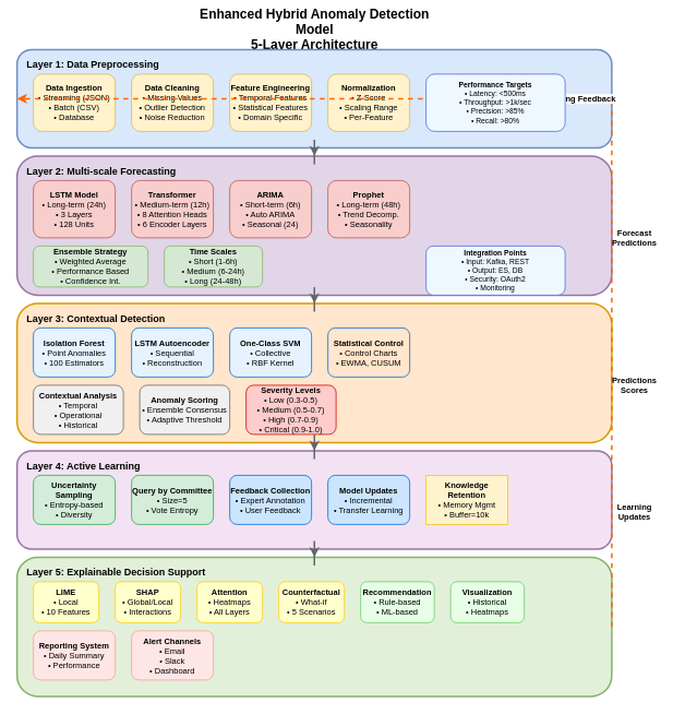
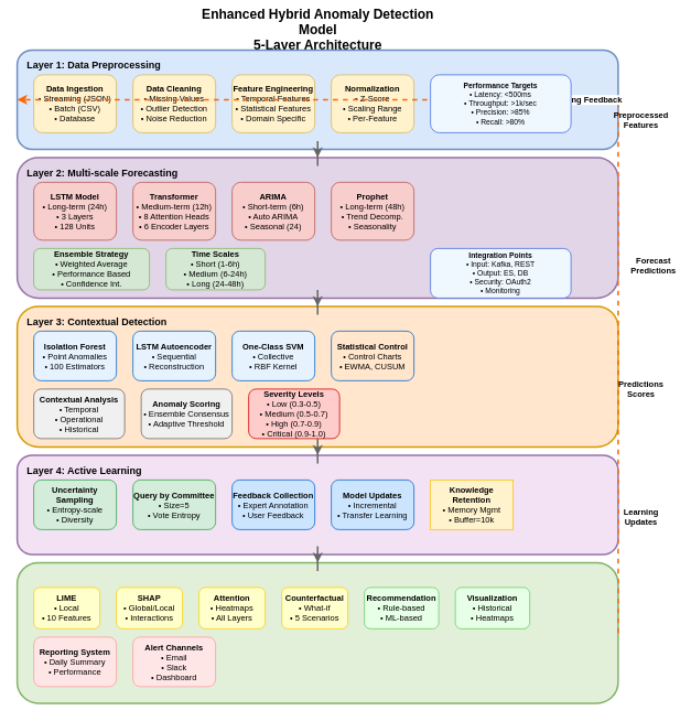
+ <mxCell id="48" value="&lt;b&gt;Preprocessed&lt;br&gt;Features&lt;/b&gt;" style="text;html=1;strokeColor=none;fillColor=none;align=center;verticalAlign=middle;whiteSpace=wrap;rounded=0;fontSize=10;" vertex="1" parent="1"><mxGeometry x="750" y="130" width="50" height="30" as="geometry" /></mxCell>
- <mxCell id="49" value="&lt;b&gt;Forecast&lt;br&gt;Predictions&lt;/b&gt;" style="text;html=1;strokeColor=none;fillColor=none;align=center;verticalAlign=middle;whiteSpace=wrap;rounded=0;fontSize=10;" vertex="1" parent="1"><mxGeometry x="750" y="275" width="50" height="30" as="geometry" /></mxCell>
+ <mxCell id="49" value="&lt;b&gt;Forecast&lt;br&gt;Predictions&lt;/b&gt;" style="text;html=1;strokeColor=none;fillColor=none;align=center;verticalAlign=middle;whiteSpace=wrap;rounded=0;fontSize=10;" vertex="1" parent="1"><mxGeometry x="765" y="305" width="50" height="30" as="geometry" /></mxCell>
- <mxCell id="28" value="&lt;b&gt;Uncertainty Sampling&lt;/b&gt;&lt;br&gt;• Entropy-based&lt;br&gt;• Diversity" style="rounded=1;whiteSpace=wrap;html=1;fillColor=#d4edda;strokeColor=#28a745;fontSize=10;" vertex="1" parent="1"><mxGeometry x="40" y="580" width="100" height="60" as="geometry" /></mxCell>
+ <mxCell id="28" value="&lt;b&gt;Uncertainty Sampling&lt;/b&gt;&lt;br&gt;• Entropy-scale&lt;br&gt;• Diversity" style="rounded=1;whiteSpace=wrap;html=1;fillColor=#d4edda;strokeColor=#28a745;fontSize=10;" vertex="1" parent="1"><mxGeometry x="40" y="580" width="100" height="60" as="geometry" /></mxCell>
- <mxCell id="34" value="&lt;b&gt;Layer 5: Explainable Decision Support&lt;/b&gt;" style="text;html=1;strokeColor=none;fillColor=none;align=left;verticalAlign=top;whiteSpace=wrap;rounded=0;fontSize=12;fontStyle=0;" vertex="1" parent="1"><mxGeometry x="30" y="685" width="250" height="20" as="geometry" /></mxCell>
